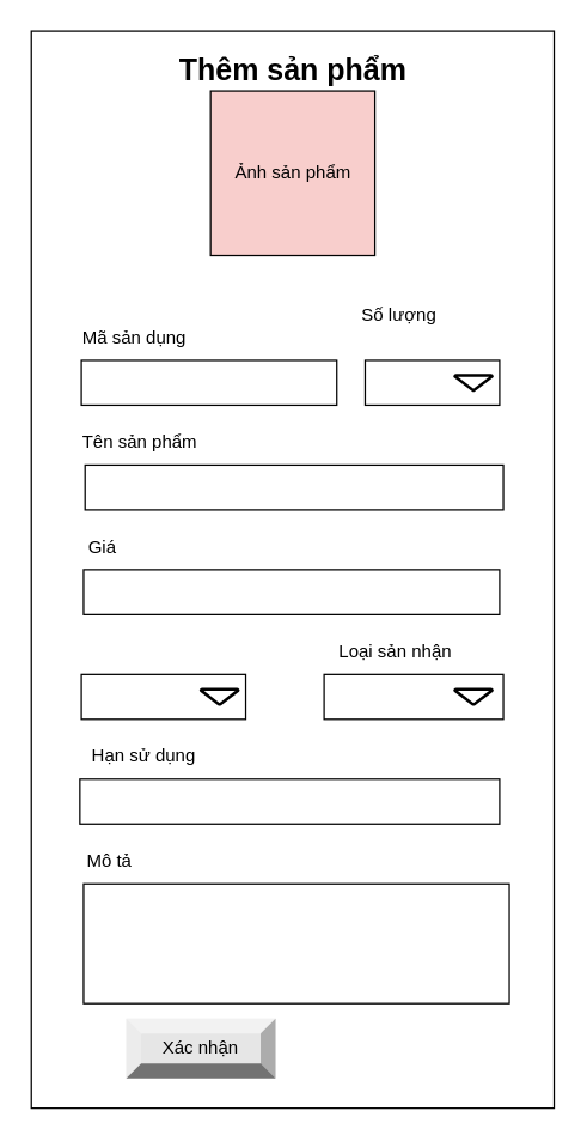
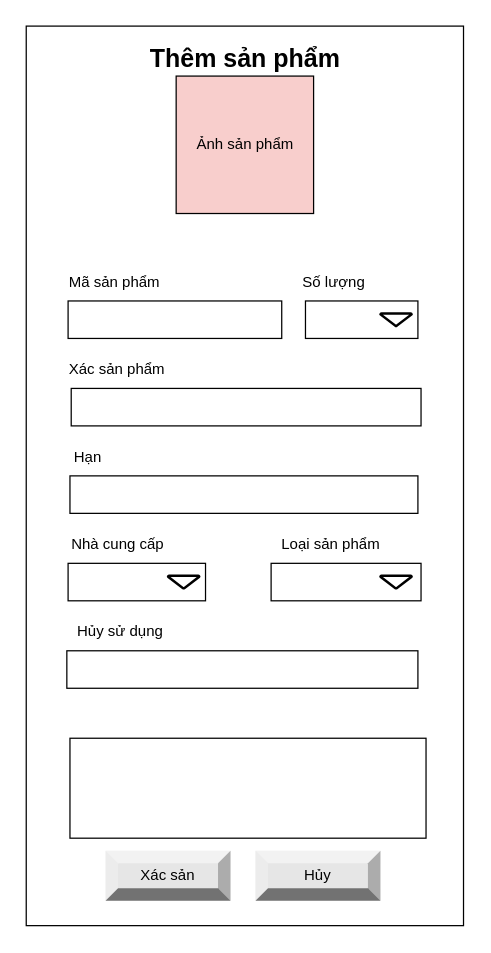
- <mxCell id="20" value="Số lượng" style="text;html=1;strokeColor=none;fillColor=none;align=left;verticalAlign=middle;whiteSpace=wrap;rounded=0;" parent="1" vertex="1"><mxGeometry x="240" y="195" width="95" height="30" as="geometry" /></mxCell>
+ <mxCell id="20" value="Số lượng" style="text;html=1;strokeColor=none;fillColor=none;align=left;verticalAlign=middle;whiteSpace=wrap;rounded=0;" parent="1" vertex="1"><mxGeometry x="240" y="210" width="95" height="30" as="geometry" /></mxCell>
- <mxCell id="5" value="Mã sản dụng" style="text;html=1;strokeColor=none;fillColor=none;align=left;verticalAlign=middle;whiteSpace=wrap;rounded=0;" parent="1" vertex="1"><mxGeometry x="53" y="210" width="95" height="30" as="geometry" /></mxCell>
+ <mxCell id="5" value="Mã sản phẩm" style="text;html=1;strokeColor=none;fillColor=none;align=left;verticalAlign=middle;whiteSpace=wrap;rounded=0;" parent="1" vertex="1"><mxGeometry x="53" y="210" width="95" height="30" as="geometry" /></mxCell>
- <mxCell id="7" value="Tên sản phẩm" style="text;html=1;strokeColor=none;fillColor=none;align=left;verticalAlign=middle;whiteSpace=wrap;rounded=0;" parent="1" vertex="1"><mxGeometry x="53" y="280" width="110" height="30" as="geometry" /></mxCell>
+ <mxCell id="7" value="Xác sản phẩm" style="text;html=1;strokeColor=none;fillColor=none;align=left;verticalAlign=middle;whiteSpace=wrap;rounded=0;" parent="1" vertex="1"><mxGeometry x="53" y="280" width="110" height="30" as="geometry" /></mxCell>
- <mxCell id="22" value="Giá" style="text;html=1;strokeColor=none;fillColor=none;align=left;verticalAlign=middle;whiteSpace=wrap;rounded=0;" parent="1" vertex="1"><mxGeometry x="56.5" y="350" width="60" height="30" as="geometry" /></mxCell>
+ <mxCell id="22" value="Hạn" style="text;html=1;strokeColor=none;fillColor=none;align=left;verticalAlign=middle;whiteSpace=wrap;rounded=0;" parent="1" vertex="1"><mxGeometry x="56.5" y="350" width="60" height="30" as="geometry" /></mxCell>
+ <mxCell id="9" value="Nhà cung cấp" style="text;html=1;strokeColor=none;fillColor=none;align=center;verticalAlign=middle;whiteSpace=wrap;rounded=0;" parent="1" vertex="1"><mxGeometry x="54" y="420" width="80" height="30" as="geometry" /></mxCell>
- <mxCell id="11" value="Loại sản nhận" style="text;html=1;strokeColor=none;fillColor=none;align=center;verticalAlign=middle;whiteSpace=wrap;rounded=0;" parent="1" vertex="1"><mxGeometry x="216.5" y="420" width="95" height="30" as="geometry" /></mxCell>
+ <mxCell id="11" value="Loại sản phẩm" style="text;html=1;strokeColor=none;fillColor=none;align=center;verticalAlign=middle;whiteSpace=wrap;rounded=0;" parent="1" vertex="1"><mxGeometry x="216.5" y="420" width="95" height="30" as="geometry" /></mxCell>
- <mxCell id="24" value="Hạn sử dụng" style="text;html=1;strokeColor=none;fillColor=none;align=center;verticalAlign=middle;whiteSpace=wrap;rounded=0;" parent="1" vertex="1"><mxGeometry x="55.5" y="490" width="80" height="30" as="geometry" /></mxCell>
+ <mxCell id="24" value="Hủy sử dụng" style="text;html=1;strokeColor=none;fillColor=none;align=center;verticalAlign=middle;whiteSpace=wrap;rounded=0;" parent="1" vertex="1"><mxGeometry x="55.5" y="490" width="80" height="30" as="geometry" /></mxCell>
- <mxCell id="17" value="Mô tả" style="text;html=1;strokeColor=none;fillColor=none;align=left;verticalAlign=middle;whiteSpace=wrap;rounded=0;" parent="1" vertex="1"><mxGeometry x="55.5" y="560" width="80" height="30" as="geometry" /></mxCell>
- <mxCell id="13" value="Xác nhận" style="labelPosition=center;verticalLabelPosition=middle;align=center;html=1;shape=mxgraph.basic.shaded_button;dx=10;fillColor=#E6E6E6;strokeColor=none;whiteSpace=wrap;" parent="1" vertex="1"><mxGeometry x="84" y="680" width="100" height="40" as="geometry" /></mxCell>
+ <mxCell id="13" value="Xác sản" style="labelPosition=center;verticalLabelPosition=middle;align=center;html=1;shape=mxgraph.basic.shaded_button;dx=10;fillColor=#E6E6E6;strokeColor=none;whiteSpace=wrap;" parent="1" vertex="1"><mxGeometry x="84" y="680" width="100" height="40" as="geometry" /></mxCell>
+ <mxCell id="14" value="Hủy" style="labelPosition=center;verticalLabelPosition=middle;align=center;html=1;shape=mxgraph.basic.shaded_button;dx=10;fillColor=#E6E6E6;strokeColor=none;whiteSpace=wrap;" parent="1" vertex="1"><mxGeometry x="204" y="680" width="100" height="40" as="geometry" /></mxCell>
